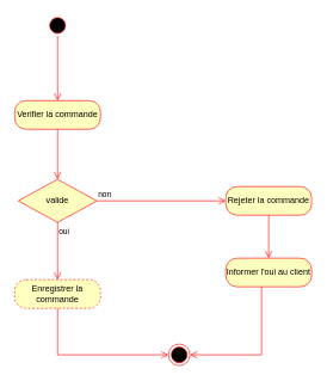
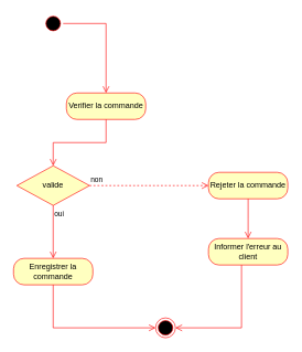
- <mxCell id="14" value="Verifier la commande" style="rounded=1;whiteSpace=wrap;html=1;arcSize=40;fontColor=#000000;fillColor=#ffffc0;strokeColor=#ff0000;" vertex="1" parent="1"><mxGeometry x="20" y="140" width="120" height="40" as="geometry" /></mxCell>
+ <mxCell id="14" value="Verifier la commande" style="rounded=1;whiteSpace=wrap;html=1;arcSize=40;fontColor=#000000;fillColor=#ffffc0;strokeColor=#ff0000;" vertex="1" parent="1"><mxGeometry x="100" y="140" width="120" height="40" as="geometry" /></mxCell>
- <mxCell id="5" value="non" style="edgeStyle=orthogonalEdgeStyle;html=1;align=left;verticalAlign=bottom;endArrow=open;endSize=8;strokeColor=#ff0000;rounded=0;" edge="1" source="4" parent="1" target="9"><mxGeometry x="-1" relative="1" as="geometry"><mxPoint x="265" y="280" as="targetPoint" /></mxGeometry></mxCell>
+ <mxCell id="5" value="non" style="edgeStyle=orthogonalEdgeStyle;html=1;align=left;verticalAlign=bottom;endArrow=open;endSize=8;strokeColor=#ff0000;rounded=0;dashed=1;" edge="1" source="4" parent="1" target="9"><mxGeometry x="-1" relative="1" as="geometry"><mxPoint x="265" y="280" as="targetPoint" /></mxGeometry></mxCell>
- <mxCell id="11" value="Informer l'oui au client" style="rounded=1;whiteSpace=wrap;html=1;arcSize=40;fontColor=#000000;fillColor=#ffffc0;strokeColor=#ff0000;" vertex="1" parent="1"><mxGeometry x="315" y="360" width="120" height="40" as="geometry" /></mxCell>
+ <mxCell id="11" value="Informer l'erreur au client" style="rounded=1;whiteSpace=wrap;html=1;arcSize=40;fontColor=#000000;fillColor=#ffffc0;strokeColor=#ff0000;" vertex="1" parent="1"><mxGeometry x="315" y="360" width="120" height="40" as="geometry" /></mxCell>
- <mxCell id="7" value="Enregistrer la commande" style="rounded=1;whiteSpace=wrap;html=1;arcSize=40;fontColor=#000000;fillColor=#ffffc0;strokeColor=#ff0000;dashed=1;" vertex="1" parent="1"><mxGeometry x="20" y="390" width="120" height="40" as="geometry" /></mxCell>
+ <mxCell id="7" value="Enregistrer la commande" style="rounded=1;whiteSpace=wrap;html=1;arcSize=40;fontColor=#000000;fillColor=#ffffc0;strokeColor=#ff0000;" vertex="1" parent="1"><mxGeometry x="20" y="390" width="120" height="40" as="geometry" /></mxCell>
